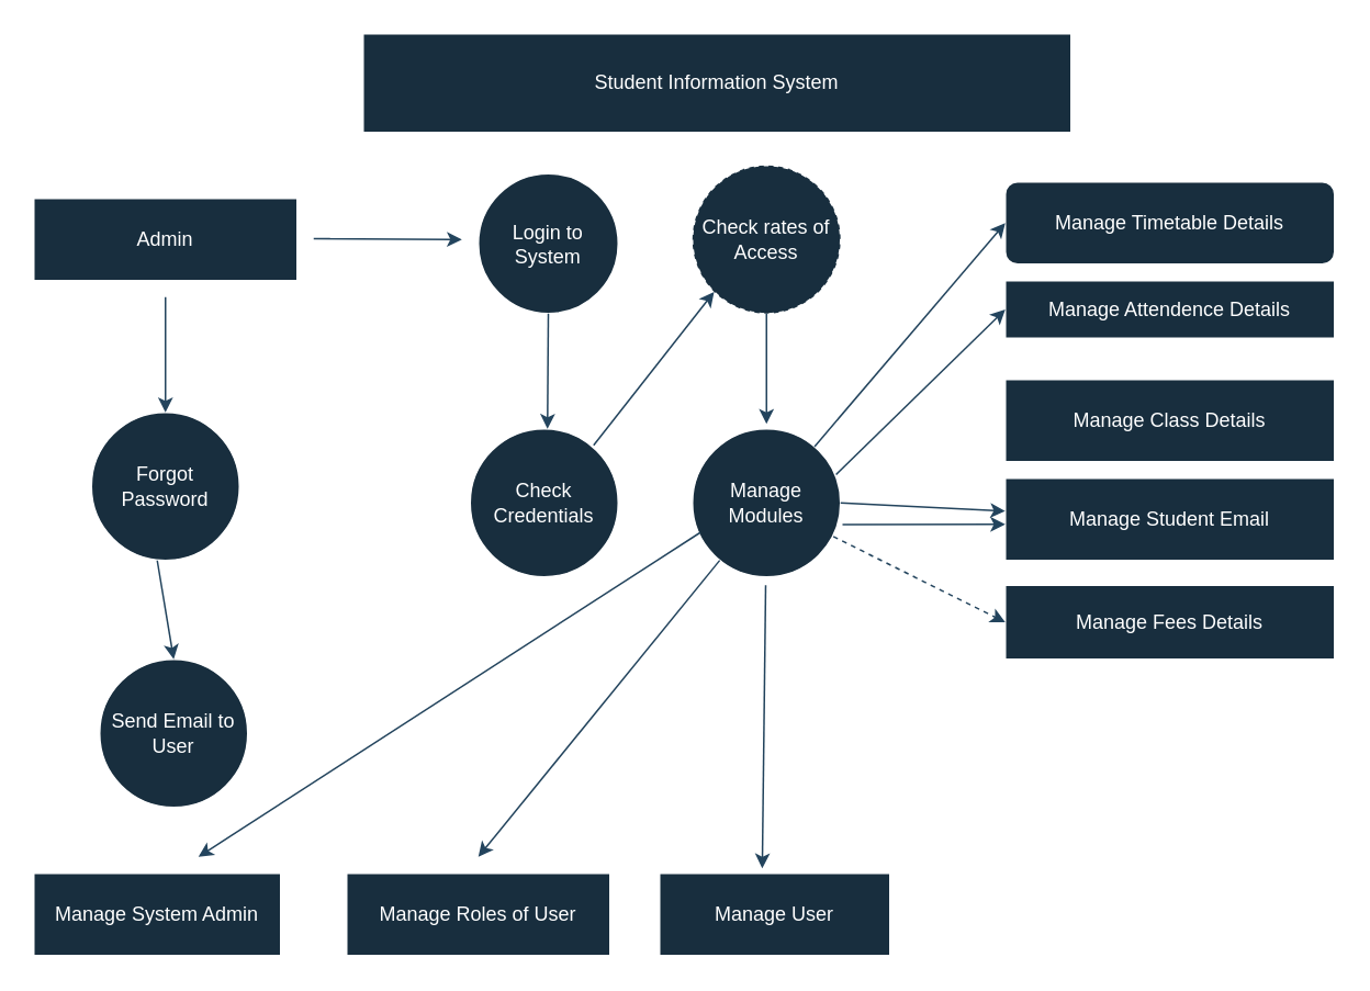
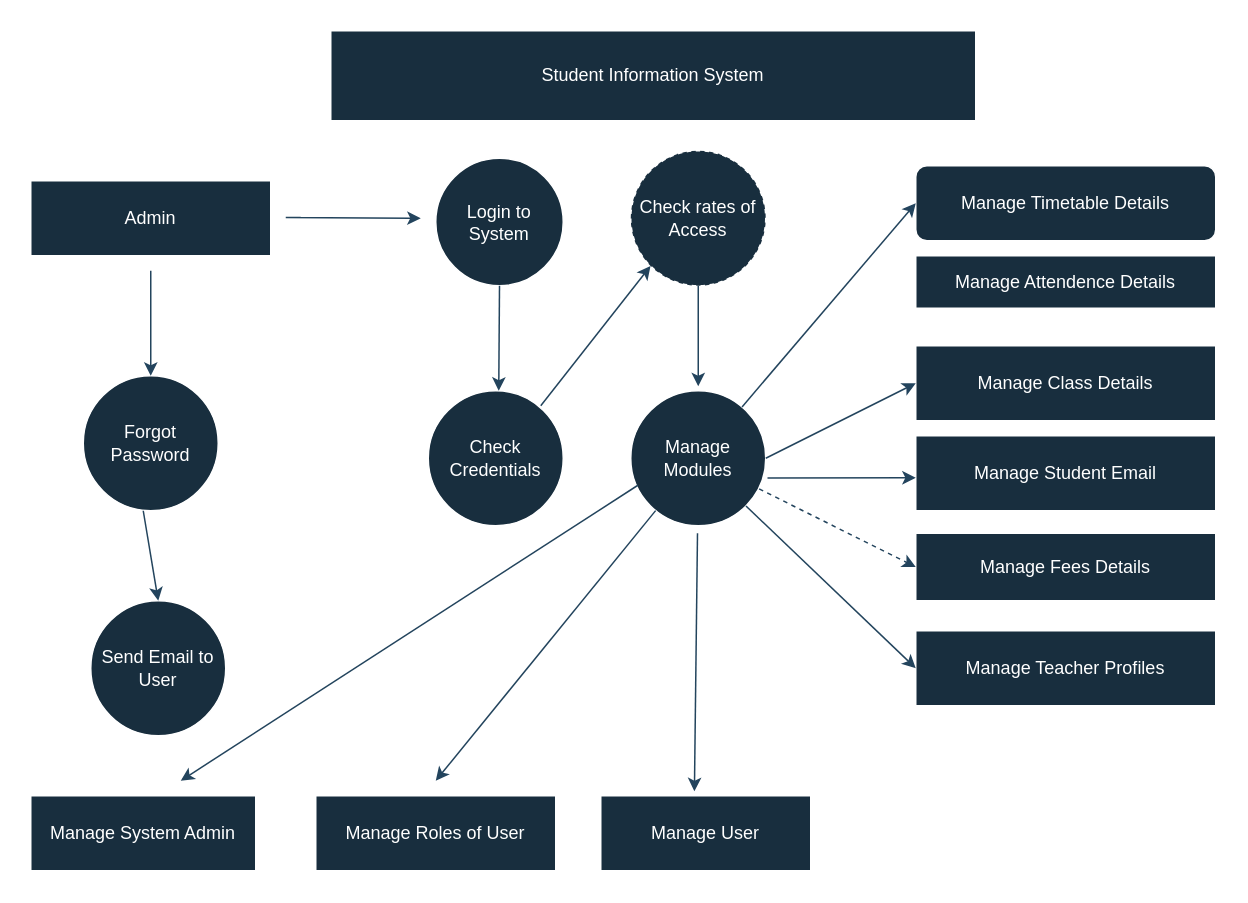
- <mxCell id="29" value="" style="endArrow=classic;html=1;rounded=0;exitX=0.969;exitY=0.309;exitDx=0;exitDy=0;exitPerimeter=0;entryX=0;entryY=0.5;entryDx=0;entryDy=0;labelBackgroundColor=none;strokeColor=#23445D;fontColor=default;" edge="1" parent="1" source="7" target="10"><mxGeometry width="50" height="50" relative="1" as="geometry"><mxPoint x="530" y="260" as="sourcePoint" /><mxPoint x="580" y="210" as="targetPoint" /></mxGeometry></mxCell>
- <mxCell id="30" value="" style="endArrow=classic;html=1;rounded=0;exitX=1;exitY=0.5;exitDx=0;exitDy=0;labelBackgroundColor=none;strokeColor=#23445D;fontColor=default;" edge="1" parent="1" source="7" target="12"><mxGeometry width="50" height="50" relative="1" as="geometry"><mxPoint x="520" y="310" as="sourcePoint" /><mxPoint x="570" y="260" as="targetPoint" /></mxGeometry></mxCell>
+ <mxCell id="30" value="" style="endArrow=classic;html=1;rounded=0;entryX=0;entryY=0.5;entryDx=0;entryDy=0;exitX=1;exitY=0.5;exitDx=0;exitDy=0;labelBackgroundColor=none;strokeColor=#23445D;fontColor=default;" edge="1" parent="1" source="7" target="11"><mxGeometry width="50" height="50" relative="1" as="geometry"><mxPoint x="520" y="310" as="sourcePoint" /><mxPoint x="570" y="260" as="targetPoint" /></mxGeometry></mxCell>
+ <mxCell id="34" value="" style="endArrow=classic;html=1;rounded=0;entryX=0;entryY=0.5;entryDx=0;entryDy=0;exitX=1;exitY=1;exitDx=0;exitDy=0;labelBackgroundColor=none;strokeColor=#23445D;fontColor=default;" edge="1" parent="1" source="7" target="14"><mxGeometry width="50" height="50" relative="1" as="geometry"><mxPoint x="510" y="420" as="sourcePoint" /><mxPoint x="560" y="370" as="targetPoint" /></mxGeometry></mxCell>
+ <mxCell id="14" value="Manage Teacher Profiles" style="rounded=0;whiteSpace=wrap;html=1;labelBackgroundColor=none;fillColor=#182E3E;strokeColor=#FFFFFF;fontColor=#FFFFFF;" vertex="1" parent="1"><mxGeometry x="610" y="420" width="200" height="50" as="geometry" /></mxCell>
